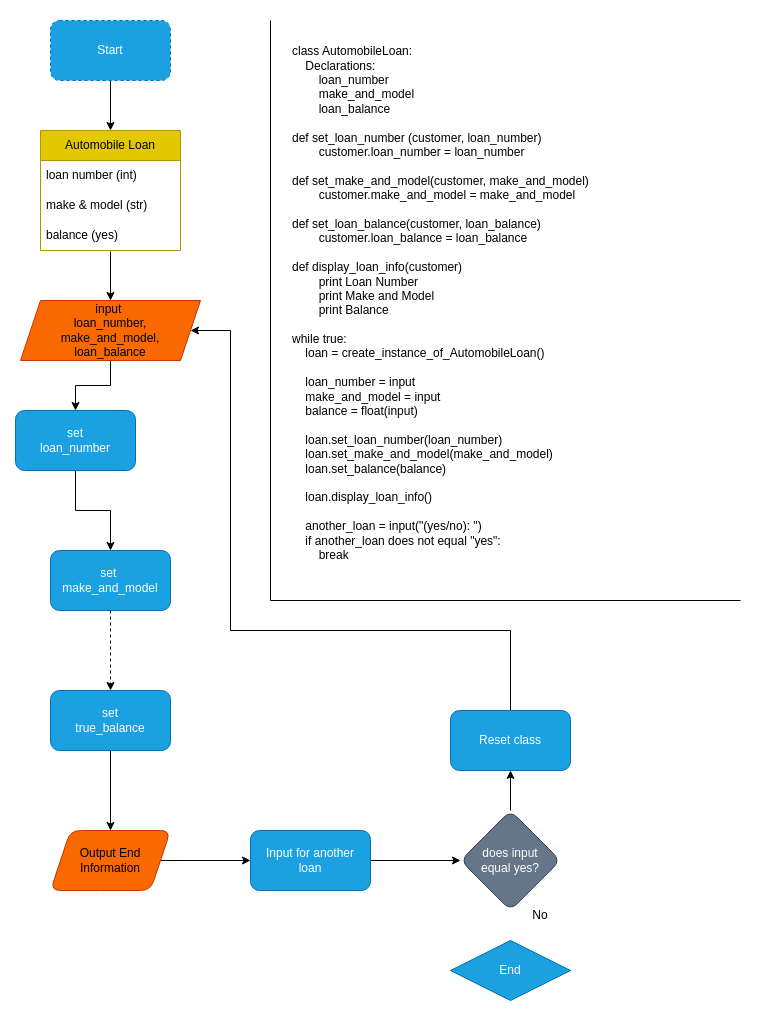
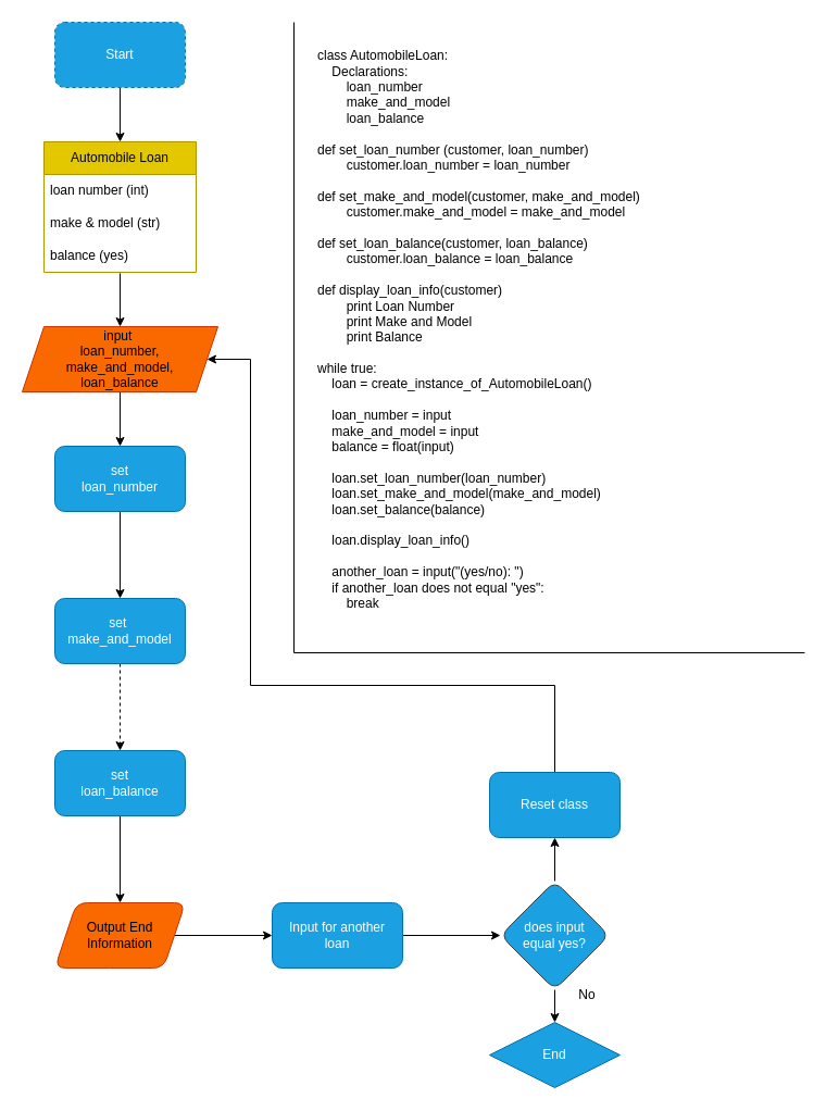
- <mxCell id="12" value="set &lt;br&gt;loan_number" style="rounded=1;whiteSpace=wrap;html=1;fillColor=#1ba1e2;fontColor=#ffffff;strokeColor=#006EAF;" vertex="1" parent="1"><mxGeometry x="15" y="410" width="120" height="60" as="geometry" /></mxCell>
+ <mxCell id="12" value="set &lt;br&gt;loan_number" style="rounded=1;whiteSpace=wrap;html=1;fillColor=#1ba1e2;fontColor=#ffffff;strokeColor=#006EAF;" vertex="1" parent="1"><mxGeometry x="50" y="410" width="120" height="60" as="geometry" /></mxCell>
- <mxCell id="16" value="set&lt;br&gt;true_balance" style="whiteSpace=wrap;html=1;rounded=1;fillColor=#1ba1e2;fontColor=#ffffff;strokeColor=#006EAF;" vertex="1" parent="1"><mxGeometry x="50" y="690" width="120" height="60" as="geometry" /></mxCell>
+ <mxCell id="16" value="set&lt;br&gt;loan_balance" style="whiteSpace=wrap;html=1;rounded=1;fillColor=#1ba1e2;fontColor=#ffffff;strokeColor=#006EAF;" vertex="1" parent="1"><mxGeometry x="50" y="690" width="120" height="60" as="geometry" /></mxCell>
- <mxCell id="23" value="does input &lt;br&gt;equal yes?" style="rhombus;whiteSpace=wrap;html=1;rounded=1;fillColor=#647687;fontColor=#ffffff;strokeColor=#314354;" vertex="1" parent="1"><mxGeometry x="460" y="810" width="100" height="100" as="geometry" /></mxCell>
+ <mxCell id="23" value="does input &lt;br&gt;equal yes?" style="rhombus;whiteSpace=wrap;html=1;rounded=1;fillColor=#1ba1e2;fontColor=#ffffff;strokeColor=#314354;" vertex="1" parent="1"><mxGeometry x="460" y="810" width="100" height="100" as="geometry" /></mxCell>
+ <mxCell id="21" value="" style="edgeStyle=orthogonalEdgeStyle;rounded=0;orthogonalLoop=1;jettySize=auto;html=1;" edge="1" parent="1" source="23" target="24"><mxGeometry relative="1" as="geometry" /></mxCell>
